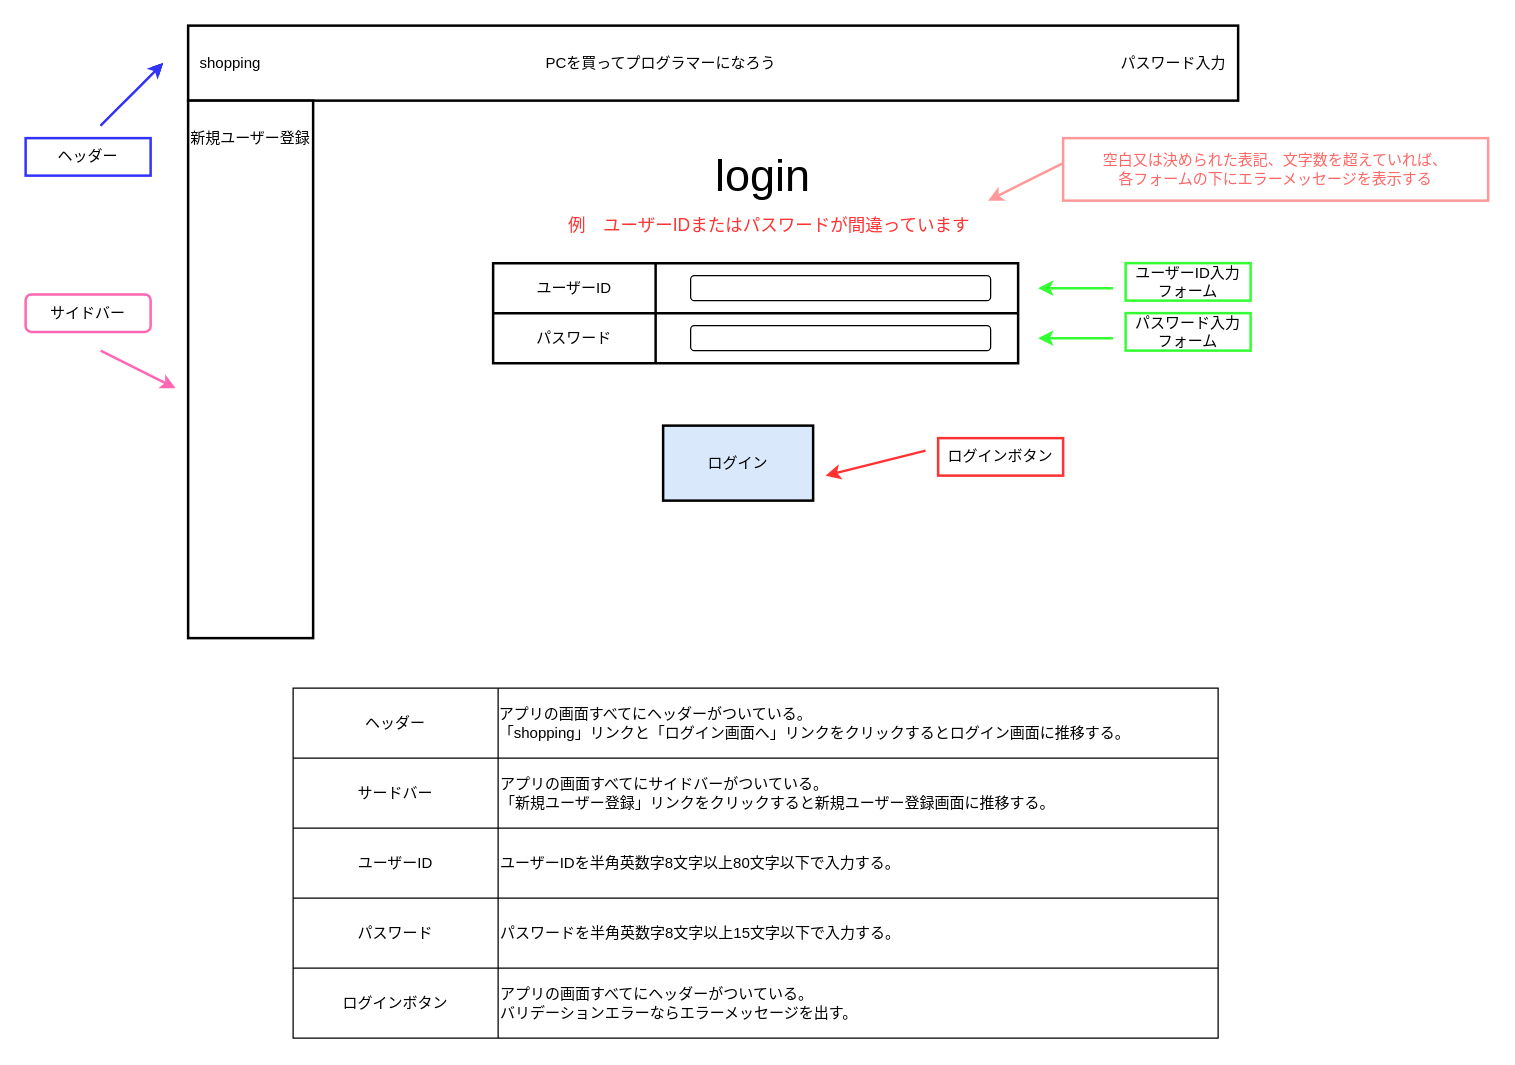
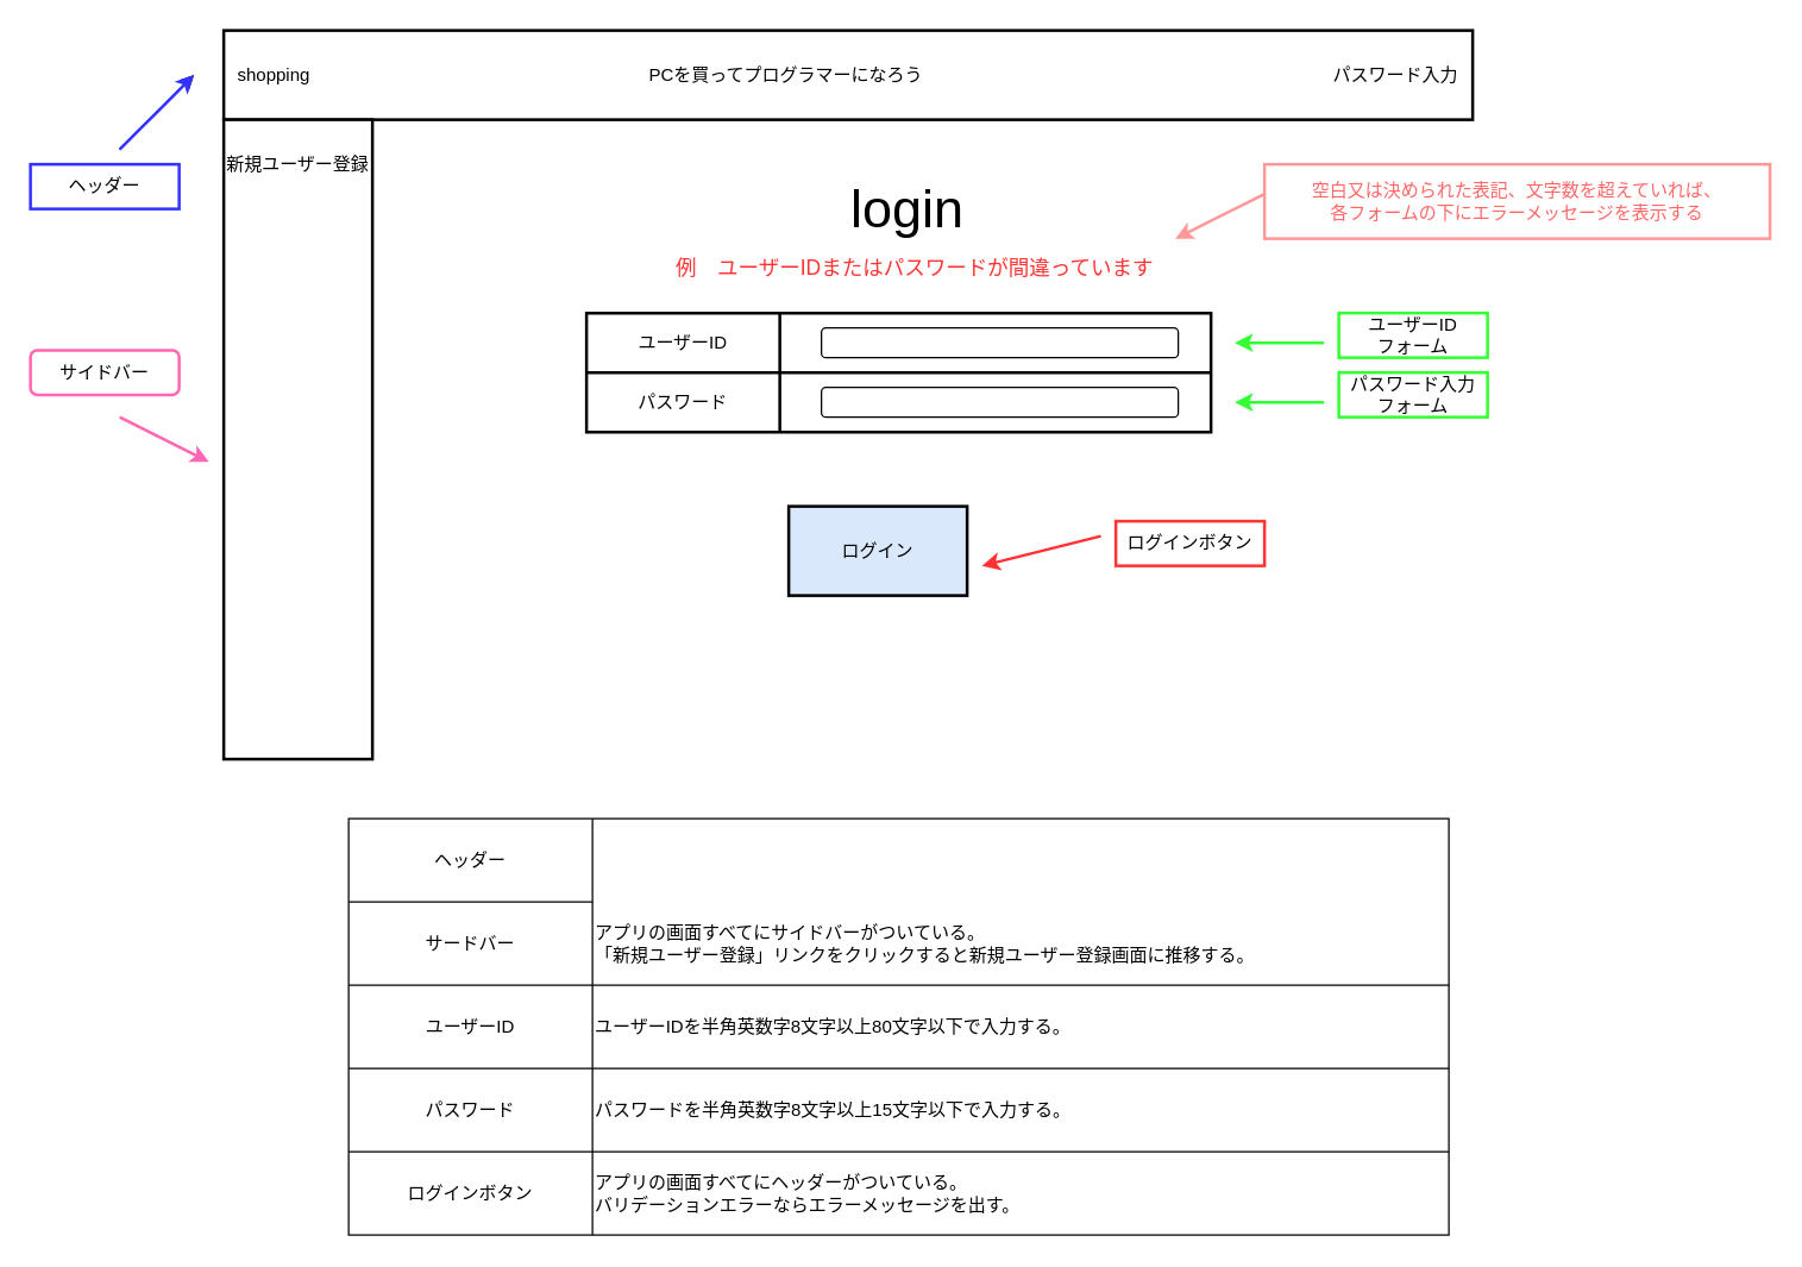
- <mxCell id="19" value="ユーザーID入力&lt;br&gt;フォーム" style="rounded=0;whiteSpace=wrap;html=1;strokeWidth=2;strokeColor=#33FF33;" parent="1" vertex="1"><mxGeometry x="900" y="210" width="100" height="30" as="geometry" /></mxCell>
+ <mxCell id="19" value="ユーザーID&lt;br&gt;フォーム" style="rounded=0;whiteSpace=wrap;html=1;strokeWidth=2;strokeColor=#33FF33;" parent="1" vertex="1"><mxGeometry x="900" y="210" width="100" height="30" as="geometry" /></mxCell>
- <mxCell id="41" value="&lt;span style=&quot;text-align: center&quot;&gt;アプリの画面すべてにヘッダーがついている。&lt;br&gt;&lt;/span&gt;&lt;span style=&quot;text-align: center&quot;&gt;「shopping」リンクと「ログイン画面へ」リンクをクリックするとログイン画面に推移する。&lt;/span&gt;" style="shape=partialRectangle;html=1;whiteSpace=wrap;connectable=0;overflow=hidden;fillColor=none;top=0;left=0;bottom=0;right=0;pointerEvents=1;align=left;verticalAlign=middle;spacing=1;" parent="39" vertex="1"><mxGeometry x="164" width="576" height="56" as="geometry" /></mxCell>
